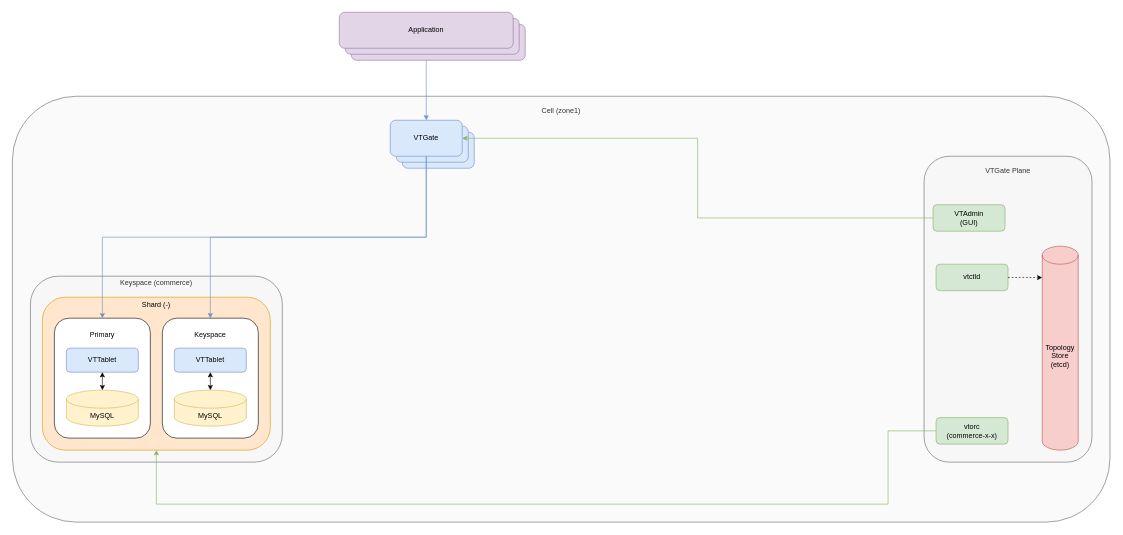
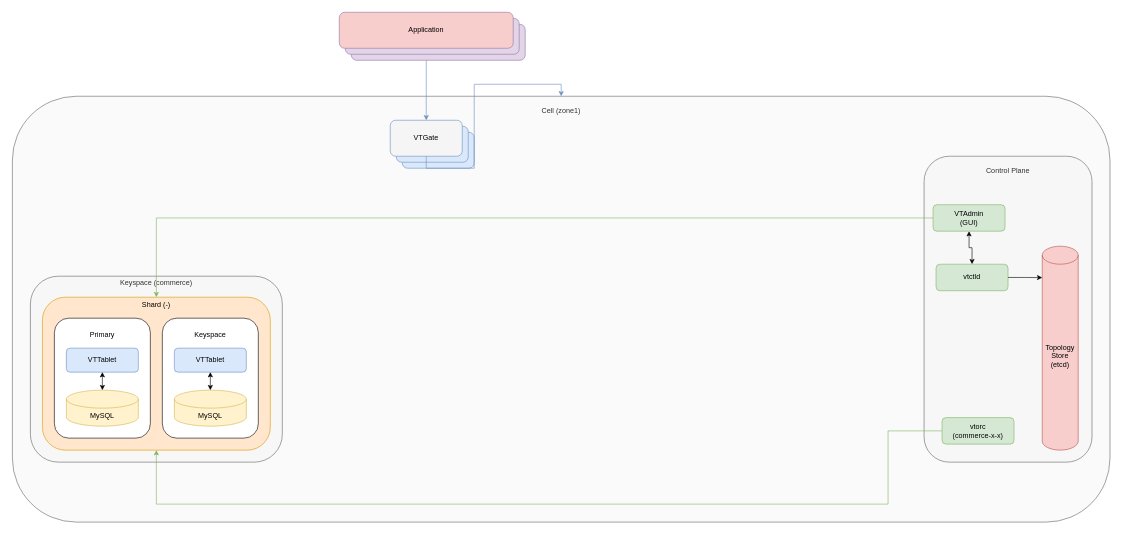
- <mxCell id="34" value="Application" style="rounded=1;whiteSpace=wrap;html=1;fillColor=#e1d5e7;strokeColor=#9673a6;" vertex="1" parent="31"><mxGeometry width="290" height="60" as="geometry" /></mxCell>
+ <mxCell id="34" value="Application" style="rounded=1;whiteSpace=wrap;html=1;fillColor=#f8cecc;strokeColor=#9673a6;" vertex="1" parent="31"><mxGeometry width="290" height="60" as="geometry" /></mxCell>
- <mxCell id="30" value="VTGate" style="rounded=1;whiteSpace=wrap;html=1;fillColor=#dae8fc;strokeColor=#6c8ebf;" vertex="1" parent="27"><mxGeometry width="120" height="60" as="geometry" /></mxCell>
+ <mxCell id="30" value="VTGate" style="rounded=1;whiteSpace=wrap;html=1;fillColor=#f5f5f5;strokeColor=#6c8ebf;" vertex="1" parent="27"><mxGeometry width="120" height="60" as="geometry" /></mxCell>
- <mxCell id="38" style="edgeStyle=orthogonalEdgeStyle;rounded=0;orthogonalLoop=1;jettySize=auto;html=1;exitX=0;exitY=0.5;exitDx=0;exitDy=0;entryX=1;entryY=0.5;entryDx=0;entryDy=0;strokeColor=#82b366;fillColor=#d5e8d4;" edge="1" parent="1" source="7" target="30"><mxGeometry relative="1" as="geometry" /></mxCell>
+ <mxCell id="6" style="edgeStyle=orthogonalEdgeStyle;rounded=0;orthogonalLoop=1;jettySize=auto;html=1;exitX=0.5;exitY=1;exitDx=0;exitDy=0;entryX=0.5;entryY=0;entryDx=0;entryDy=0;startArrow=classic;startFill=1;" edge="1" parent="3" source="7" target="8"><mxGeometry relative="1" as="geometry" /></mxCell>
+ <mxCell id="39" style="edgeStyle=orthogonalEdgeStyle;rounded=0;orthogonalLoop=1;jettySize=auto;html=1;exitX=0;exitY=0.5;exitDx=0;exitDy=0;entryX=0.5;entryY=0;entryDx=0;entryDy=0;strokeColor=#82b366;fillColor=#d5e8d4;" edge="1" parent="1" source="7" target="14"><mxGeometry relative="1" as="geometry" /></mxCell>
- <mxCell id="10" style="edgeStyle=orthogonalEdgeStyle;rounded=0;orthogonalLoop=1;jettySize=auto;html=1;entryX=0;entryY=0.154;entryDx=0;entryDy=0;entryPerimeter=0;dashed=1;" edge="1" parent="3" source="8" target="5"><mxGeometry relative="1" as="geometry" /></mxCell>
+ <mxCell id="10" style="edgeStyle=orthogonalEdgeStyle;rounded=0;orthogonalLoop=1;jettySize=auto;html=1;entryX=0;entryY=0.154;entryDx=0;entryDy=0;entryPerimeter=0;" edge="1" parent="3" source="8" target="5"><mxGeometry relative="1" as="geometry" /></mxCell>
- <mxCell id="35" style="edgeStyle=orthogonalEdgeStyle;rounded=0;orthogonalLoop=1;jettySize=auto;html=1;exitX=0.5;exitY=1;exitDx=0;exitDy=0;entryX=0.5;entryY=0;entryDx=0;entryDy=0;fillColor=#dae8fc;strokeColor=#6c8ebf;" edge="1" parent="1" source="30" target="16"><mxGeometry relative="1" as="geometry" /></mxCell>
- <mxCell id="4" value="VTGate Plane&lt;div&gt;&lt;br&gt;&lt;/div&gt;&lt;div&gt;&lt;br&gt;&lt;/div&gt;&lt;div&gt;&lt;br&gt;&lt;/div&gt;&lt;div&gt;&lt;br&gt;&lt;/div&gt;&lt;div&gt;&lt;br&gt;&lt;/div&gt;&lt;div&gt;&lt;br&gt;&lt;/div&gt;&lt;div&gt;&lt;br&gt;&lt;/div&gt;&lt;div&gt;&lt;br&gt;&lt;/div&gt;&lt;div&gt;&lt;br&gt;&lt;/div&gt;&lt;div&gt;&lt;br&gt;&lt;/div&gt;&lt;div&gt;&lt;br&gt;&lt;/div&gt;&lt;div&gt;&lt;br&gt;&lt;/div&gt;&lt;div&gt;&lt;br&gt;&lt;/div&gt;&lt;div&gt;&lt;br&gt;&lt;/div&gt;&lt;div&gt;&lt;br&gt;&lt;/div&gt;&lt;div&gt;&lt;br&gt;&lt;/div&gt;&lt;div&gt;&lt;br&gt;&lt;/div&gt;&lt;div&gt;&lt;br&gt;&lt;/div&gt;&lt;div&gt;&lt;br&gt;&lt;/div&gt;&lt;div&gt;&lt;br&gt;&lt;/div&gt;&lt;div&gt;&lt;br&gt;&lt;/div&gt;&lt;div&gt;&lt;br&gt;&lt;/div&gt;&lt;div&gt;&lt;br&gt;&lt;/div&gt;&lt;div&gt;&lt;br&gt;&lt;/div&gt;&lt;div&gt;&lt;br&gt;&lt;/div&gt;&lt;div&gt;&lt;br&gt;&lt;/div&gt;&lt;div&gt;&lt;br&gt;&lt;/div&gt;&lt;div&gt;&lt;br&gt;&lt;/div&gt;&lt;div&gt;&lt;br&gt;&lt;/div&gt;&lt;div&gt;&lt;br&gt;&lt;/div&gt;&lt;div&gt;&lt;br&gt;&lt;/div&gt;&lt;div&gt;&lt;br&gt;&lt;/div&gt;" style="rounded=1;whiteSpace=wrap;html=1;fillColor=#f5f5f5;fontColor=#333333;strokeColor=#666666;fillOpacity=50;" vertex="1" parent="3"><mxGeometry width="280" height="510.0" as="geometry" /></mxCell>
+ <mxCell id="4" value="Control Plane&lt;div&gt;&lt;br&gt;&lt;/div&gt;&lt;div&gt;&lt;br&gt;&lt;/div&gt;&lt;div&gt;&lt;br&gt;&lt;/div&gt;&lt;div&gt;&lt;br&gt;&lt;/div&gt;&lt;div&gt;&lt;br&gt;&lt;/div&gt;&lt;div&gt;&lt;br&gt;&lt;/div&gt;&lt;div&gt;&lt;br&gt;&lt;/div&gt;&lt;div&gt;&lt;br&gt;&lt;/div&gt;&lt;div&gt;&lt;br&gt;&lt;/div&gt;&lt;div&gt;&lt;br&gt;&lt;/div&gt;&lt;div&gt;&lt;br&gt;&lt;/div&gt;&lt;div&gt;&lt;br&gt;&lt;/div&gt;&lt;div&gt;&lt;br&gt;&lt;/div&gt;&lt;div&gt;&lt;br&gt;&lt;/div&gt;&lt;div&gt;&lt;br&gt;&lt;/div&gt;&lt;div&gt;&lt;br&gt;&lt;/div&gt;&lt;div&gt;&lt;br&gt;&lt;/div&gt;&lt;div&gt;&lt;br&gt;&lt;/div&gt;&lt;div&gt;&lt;br&gt;&lt;/div&gt;&lt;div&gt;&lt;br&gt;&lt;/div&gt;&lt;div&gt;&lt;br&gt;&lt;/div&gt;&lt;div&gt;&lt;br&gt;&lt;/div&gt;&lt;div&gt;&lt;br&gt;&lt;/div&gt;&lt;div&gt;&lt;br&gt;&lt;/div&gt;&lt;div&gt;&lt;br&gt;&lt;/div&gt;&lt;div&gt;&lt;br&gt;&lt;/div&gt;&lt;div&gt;&lt;br&gt;&lt;/div&gt;&lt;div&gt;&lt;br&gt;&lt;/div&gt;&lt;div&gt;&lt;br&gt;&lt;/div&gt;&lt;div&gt;&lt;br&gt;&lt;/div&gt;&lt;div&gt;&lt;br&gt;&lt;/div&gt;&lt;div&gt;&lt;br&gt;&lt;/div&gt;" style="rounded=1;whiteSpace=wrap;html=1;fillColor=#f5f5f5;fontColor=#333333;strokeColor=#666666;fillOpacity=50;" vertex="1" parent="3"><mxGeometry width="280" height="510.0" as="geometry" /></mxCell>
- <mxCell id="36" style="edgeStyle=orthogonalEdgeStyle;rounded=0;orthogonalLoop=1;jettySize=auto;html=1;exitX=0.5;exitY=1;exitDx=0;exitDy=0;entryX=0.5;entryY=0;entryDx=0;entryDy=0;fillColor=#dae8fc;strokeColor=#6c8ebf;" edge="1" parent="1" source="30" target="21"><mxGeometry relative="1" as="geometry" /></mxCell>
+ <mxCell id="36" style="edgeStyle=orthogonalEdgeStyle;rounded=0;orthogonalLoop=1;jettySize=auto;html=1;exitX=0.5;exitY=1;exitDx=0;exitDy=0;fillColor=#dae8fc;strokeColor=#6c8ebf;" edge="1" parent="1" source="30" target="2"><mxGeometry relative="1" as="geometry" /></mxCell>
- <mxCell id="9" value="vtorc&lt;div&gt;(commerce-x-x)&lt;/div&gt;" style="rounded=1;whiteSpace=wrap;html=1;fillColor=#d5e8d4;strokeColor=#82b366;" vertex="1" parent="3"><mxGeometry x="20" y="435.8" width="120" height="44.2" as="geometry" /></mxCell>
+ <mxCell id="9" value="vtorc&lt;div&gt;(commerce-x-x)&lt;/div&gt;" style="rounded=1;whiteSpace=wrap;html=1;fillColor=#d5e8d4;strokeColor=#82b366;" vertex="1" parent="3"><mxGeometry x="30" y="435.8" width="120" height="44.2" as="geometry" /></mxCell>
